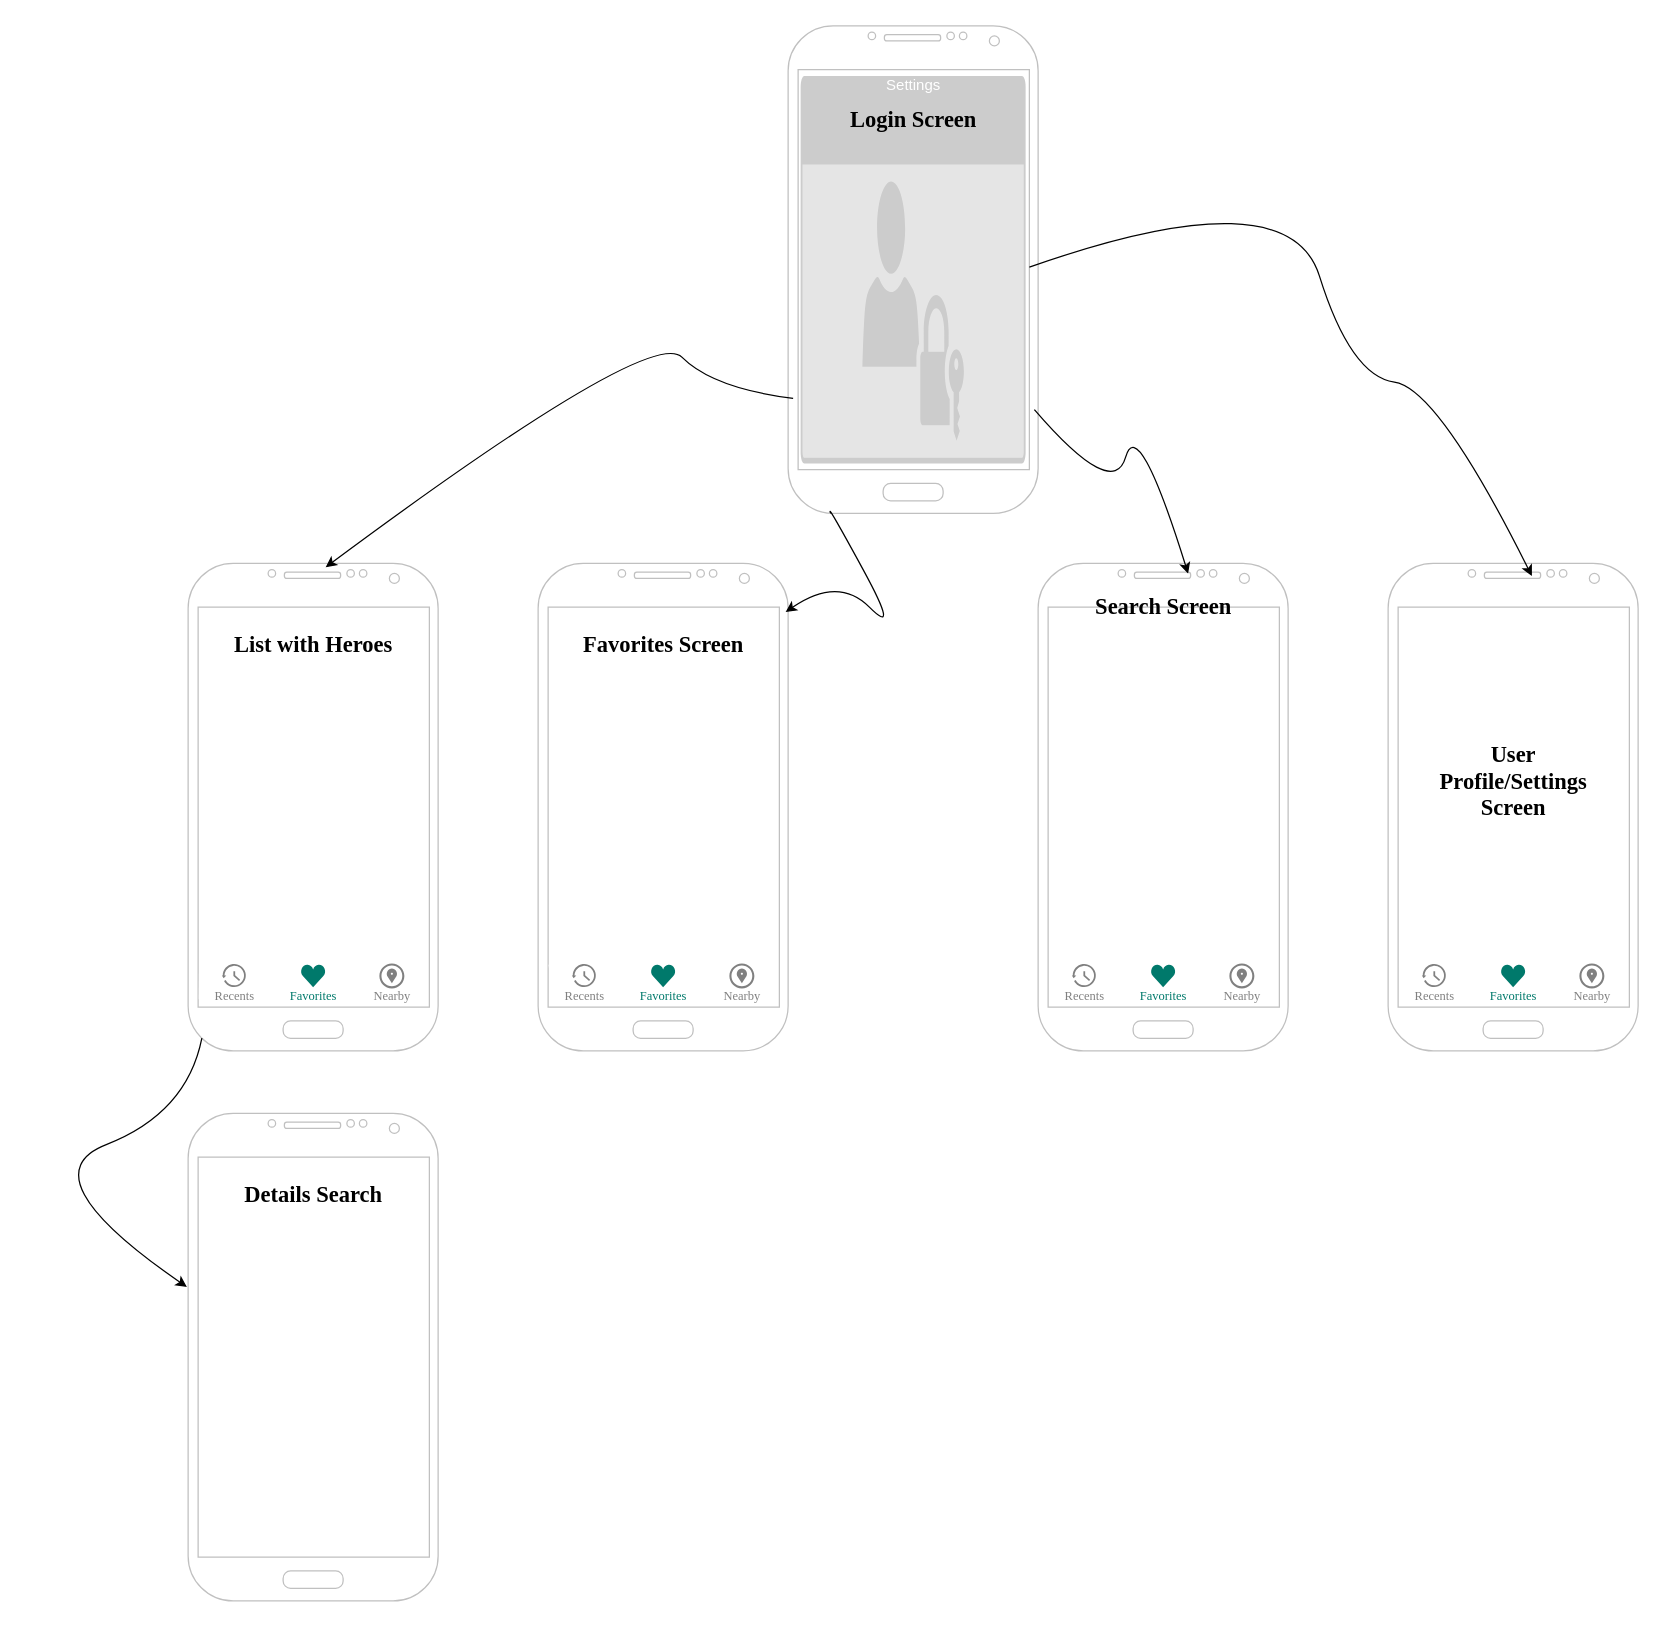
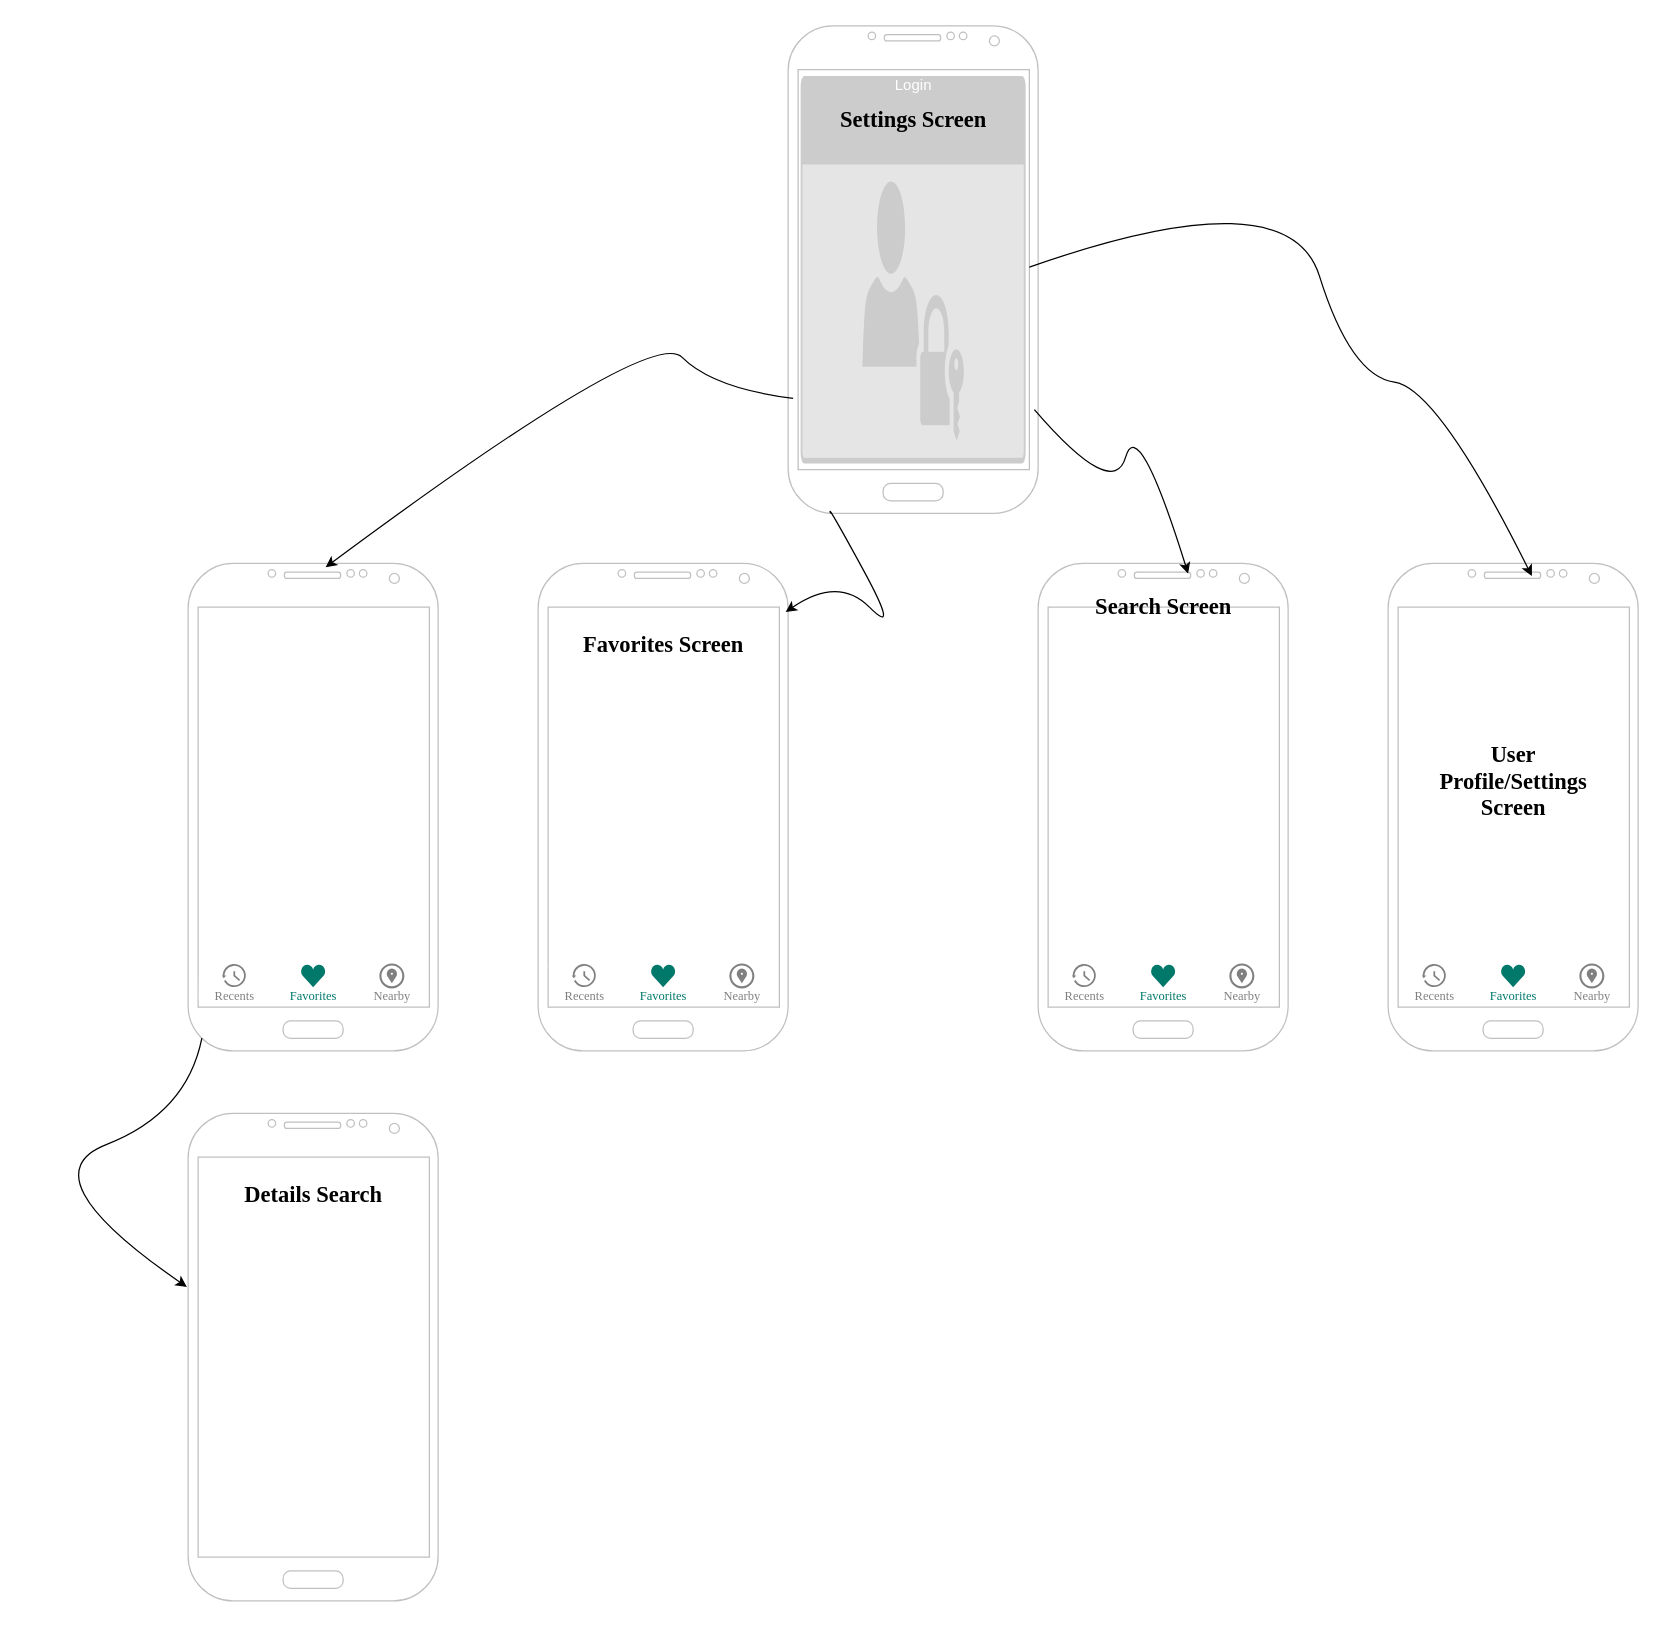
- <mxCell id="24" value="Settings" style="html=1;strokeColor=none;fillColor=#CCCCCC;labelPosition=center;verticalLabelPosition=middle;verticalAlign=top;align=center;fontSize=12;outlineConnect=0;spacingTop=-6;fontColor=#FFFFFF;sketch=0;shape=mxgraph.sitemap.login;" vertex="1" parent="1"><mxGeometry x="640" y="60" width="180" height="310" as="geometry" /></mxCell>
+ <mxCell id="24" value="Login" style="html=1;strokeColor=none;fillColor=#CCCCCC;labelPosition=center;verticalLabelPosition=middle;verticalAlign=top;align=center;fontSize=12;outlineConnect=0;spacingTop=-6;fontColor=#FFFFFF;sketch=0;shape=mxgraph.sitemap.login;" vertex="1" parent="1"><mxGeometry x="640" y="60" width="180" height="310" as="geometry" /></mxCell>
- <mxCell id="34" value="&lt;h2&gt;&lt;font face=&quot;Verdana&quot;&gt;Login Screen&lt;/font&gt;&lt;/h2&gt;" style="text;html=1;align=center;verticalAlign=middle;resizable=0;points=[];autosize=1;strokeColor=none;fillColor=none;" vertex="1" parent="1"><mxGeometry x="655" y="70" width="150" height="50" as="geometry" /></mxCell>
+ <mxCell id="34" value="&lt;h2&gt;&lt;font face=&quot;Verdana&quot;&gt;Settings Screen&lt;/font&gt;&lt;/h2&gt;" style="text;html=1;align=center;verticalAlign=middle;resizable=0;points=[];autosize=1;strokeColor=none;fillColor=none;" vertex="1" parent="1"><mxGeometry x="655" y="70" width="150" height="50" as="geometry" /></mxCell>
- <mxCell id="29" value="&lt;h2&gt;&lt;font face=&quot;Verdana&quot;&gt;List with Heroes&lt;/font&gt;&lt;/h2&gt;" style="text;html=1;align=center;verticalAlign=middle;resizable=0;points=[];autosize=1;strokeColor=none;fillColor=none;" vertex="1" parent="1"><mxGeometry x="160" y="490" width="180" height="50" as="geometry" /></mxCell>
